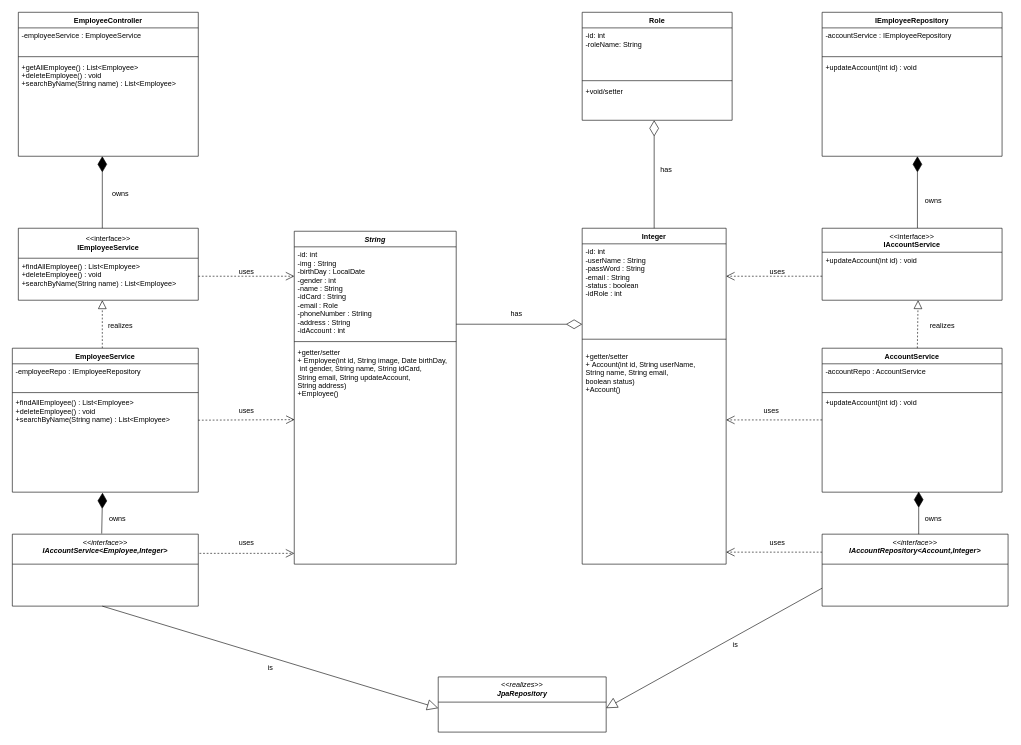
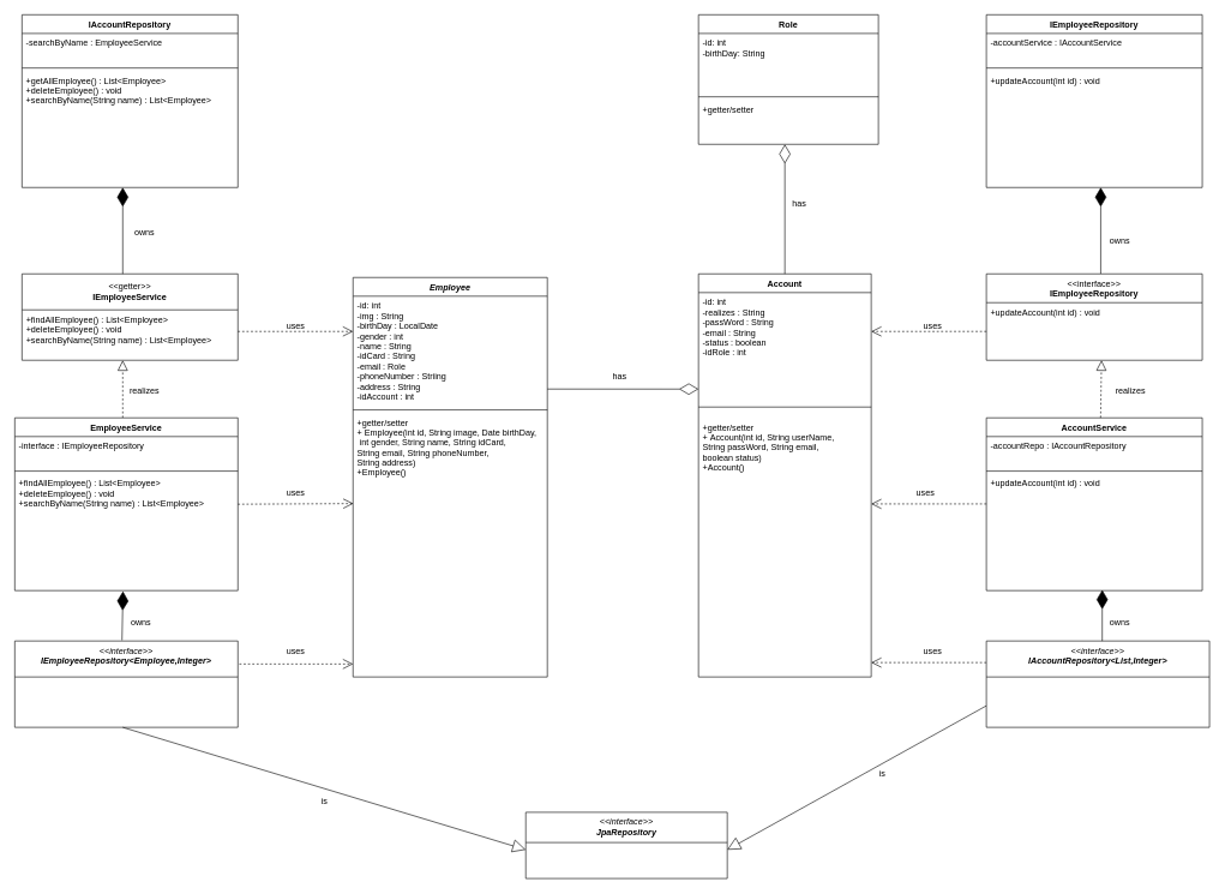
- <mxCell id="15" value="EmployeeController" style="swimlane;fontStyle=1;align=center;verticalAlign=top;childLayout=stackLayout;horizontal=1;startSize=26;horizontalStack=0;resizeParent=1;resizeLast=0;collapsible=1;marginBottom=0;rounded=0;shadow=0;strokeWidth=1;" vertex="1" parent="1"><mxGeometry x="30" y="20" width="300" height="240" as="geometry"><mxRectangle x="130" y="380" width="160" height="26" as="alternateBounds" /></mxGeometry></mxCell>
+ <mxCell id="15" value="IAccountRepository" style="swimlane;fontStyle=1;align=center;verticalAlign=top;childLayout=stackLayout;horizontal=1;startSize=26;horizontalStack=0;resizeParent=1;resizeLast=0;collapsible=1;marginBottom=0;rounded=0;shadow=0;strokeWidth=1;" vertex="1" parent="1"><mxGeometry x="30" y="20" width="300" height="240" as="geometry"><mxRectangle x="130" y="380" width="160" height="26" as="alternateBounds" /></mxGeometry></mxCell>
- <mxCell id="16" value="-employeeService : EmployeeService" style="text;align=left;verticalAlign=top;spacingLeft=4;spacingRight=4;overflow=hidden;rotatable=0;points=[[0,0.5],[1,0.5]];portConstraint=eastwest;" vertex="1" parent="15"><mxGeometry y="26" width="300" height="44" as="geometry" /></mxCell>
+ <mxCell id="16" value="-searchByName : EmployeeService" style="text;align=left;verticalAlign=top;spacingLeft=4;spacingRight=4;overflow=hidden;rotatable=0;points=[[0,0.5],[1,0.5]];portConstraint=eastwest;" vertex="1" parent="15"><mxGeometry y="26" width="300" height="44" as="geometry" /></mxCell>
- <mxCell id="12" value="-id: int&#10;-roleName: String" style="text;align=left;verticalAlign=top;spacingLeft=4;spacingRight=4;overflow=hidden;rotatable=0;points=[[0,0.5],[1,0.5]];portConstraint=eastwest;" vertex="1" parent="11"><mxGeometry y="26" width="250" height="84" as="geometry" /></mxCell>
+ <mxCell id="12" value="-id: int&#10;-birthDay: String" style="text;align=left;verticalAlign=top;spacingLeft=4;spacingRight=4;overflow=hidden;rotatable=0;points=[[0,0.5],[1,0.5]];portConstraint=eastwest;" vertex="1" parent="11"><mxGeometry y="26" width="250" height="84" as="geometry" /></mxCell>
- <mxCell id="20" value="-accountService : IEmployeeRepository" style="text;align=left;verticalAlign=top;spacingLeft=4;spacingRight=4;overflow=hidden;rotatable=0;points=[[0,0.5],[1,0.5]];portConstraint=eastwest;" vertex="1" parent="19"><mxGeometry y="26" width="300" height="44" as="geometry" /></mxCell>
+ <mxCell id="20" value="-accountService : IAccountService" style="text;align=left;verticalAlign=top;spacingLeft=4;spacingRight=4;overflow=hidden;rotatable=0;points=[[0,0.5],[1,0.5]];portConstraint=eastwest;" vertex="1" parent="19"><mxGeometry y="26" width="300" height="44" as="geometry" /></mxCell>
- <mxCell id="14" value="+void/setter" style="text;align=left;verticalAlign=top;spacingLeft=4;spacingRight=4;overflow=hidden;rotatable=0;points=[[0,0.5],[1,0.5]];portConstraint=eastwest;" vertex="1" parent="11"><mxGeometry y="118" width="250" height="26" as="geometry" /></mxCell>
+ <mxCell id="14" value="+getter/setter" style="text;align=left;verticalAlign=top;spacingLeft=4;spacingRight=4;overflow=hidden;rotatable=0;points=[[0,0.5],[1,0.5]];portConstraint=eastwest;" vertex="1" parent="11"><mxGeometry y="118" width="250" height="26" as="geometry" /></mxCell>
- <mxCell id="6" value="Integer" style="swimlane;fontStyle=1;align=center;verticalAlign=top;childLayout=stackLayout;horizontal=1;startSize=26;horizontalStack=0;resizeParent=1;resizeLast=0;collapsible=1;marginBottom=0;rounded=0;shadow=0;strokeWidth=1;" vertex="1" parent="1"><mxGeometry x="970" y="380" width="240" height="560" as="geometry"><mxRectangle x="550" y="140" width="160" height="26" as="alternateBounds" /></mxGeometry></mxCell>
+ <mxCell id="6" value="Account" style="swimlane;fontStyle=1;align=center;verticalAlign=top;childLayout=stackLayout;horizontal=1;startSize=26;horizontalStack=0;resizeParent=1;resizeLast=0;collapsible=1;marginBottom=0;rounded=0;shadow=0;strokeWidth=1;" vertex="1" parent="1"><mxGeometry x="970" y="380" width="240" height="560" as="geometry"><mxRectangle x="550" y="140" width="160" height="26" as="alternateBounds" /></mxGeometry></mxCell>
- <mxCell id="2" value="String" style="swimlane;fontStyle=3;align=center;verticalAlign=top;childLayout=stackLayout;horizontal=1;startSize=26;horizontalStack=0;resizeParent=1;resizeLast=0;collapsible=1;marginBottom=0;rounded=0;shadow=0;strokeWidth=1;" vertex="1" parent="1"><mxGeometry x="490" y="385" width="270" height="555" as="geometry"><mxRectangle x="220" y="40" width="160" height="26" as="alternateBounds" /></mxGeometry></mxCell>
+ <mxCell id="2" value="Employee" style="swimlane;fontStyle=3;align=center;verticalAlign=top;childLayout=stackLayout;horizontal=1;startSize=26;horizontalStack=0;resizeParent=1;resizeLast=0;collapsible=1;marginBottom=0;rounded=0;shadow=0;strokeWidth=1;" vertex="1" parent="1"><mxGeometry x="490" y="385" width="270" height="555" as="geometry"><mxRectangle x="220" y="40" width="160" height="26" as="alternateBounds" /></mxGeometry></mxCell>
- <mxCell id="61" value="&lt;span style=&quot;font-weight: 400; text-wrap: nowrap;&quot;&gt;&amp;lt;&amp;lt;interface&amp;gt;&amp;gt;&lt;/span&gt;&lt;br style=&quot;font-weight: 400; text-wrap: nowrap; padding: 0px; margin: 0px;&quot;&gt;&lt;b style=&quot;text-wrap: nowrap;&quot;&gt;IAccountService&lt;/b&gt;" style="swimlane;fontStyle=1;align=center;verticalAlign=top;childLayout=stackLayout;horizontal=1;startSize=40;horizontalStack=0;resizeParent=1;resizeParentMax=0;resizeLast=0;collapsible=1;marginBottom=0;whiteSpace=wrap;html=1;" vertex="1" parent="1"><mxGeometry x="1370" y="380" width="300" height="120" as="geometry" /></mxCell>
+ <mxCell id="61" value="&lt;span style=&quot;font-weight: 400; text-wrap: nowrap;&quot;&gt;&amp;lt;&amp;lt;interface&amp;gt;&amp;gt;&lt;/span&gt;&lt;br style=&quot;font-weight: 400; text-wrap: nowrap; padding: 0px; margin: 0px;&quot;&gt;&lt;b style=&quot;text-wrap: nowrap;&quot;&gt;IEmployeeRepository&lt;/b&gt;" style="swimlane;fontStyle=1;align=center;verticalAlign=top;childLayout=stackLayout;horizontal=1;startSize=40;horizontalStack=0;resizeParent=1;resizeParentMax=0;resizeLast=0;collapsible=1;marginBottom=0;whiteSpace=wrap;html=1;" vertex="1" parent="1"><mxGeometry x="1370" y="380" width="300" height="120" as="geometry" /></mxCell>
- <mxCell id="66" value="&lt;span style=&quot;text-wrap: nowrap;&quot;&gt;&amp;lt;&amp;lt;interface&amp;gt;&amp;gt;&lt;/span&gt;&lt;br style=&quot;text-wrap: nowrap; padding: 0px; margin: 0px; font-weight: 700;&quot;&gt;&lt;span style=&quot;text-wrap: nowrap; font-weight: 700;&quot;&gt;IEmployeeService&lt;/span&gt;" style="swimlane;fontStyle=0;childLayout=stackLayout;horizontal=1;startSize=50;fillColor=none;horizontalStack=0;resizeParent=1;resizeParentMax=0;resizeLast=0;collapsible=1;marginBottom=0;whiteSpace=wrap;html=1;" vertex="1" parent="1"><mxGeometry x="30" y="380" width="300" height="120" as="geometry" /></mxCell>
+ <mxCell id="66" value="&lt;span style=&quot;text-wrap: nowrap;&quot;&gt;&amp;lt;&amp;lt;getter&amp;gt;&amp;gt;&lt;/span&gt;&lt;br style=&quot;text-wrap: nowrap; padding: 0px; margin: 0px; font-weight: 700;&quot;&gt;&lt;span style=&quot;text-wrap: nowrap; font-weight: 700;&quot;&gt;IEmployeeService&lt;/span&gt;" style="swimlane;fontStyle=0;childLayout=stackLayout;horizontal=1;startSize=50;fillColor=none;horizontalStack=0;resizeParent=1;resizeParentMax=0;resizeLast=0;collapsible=1;marginBottom=0;whiteSpace=wrap;html=1;" vertex="1" parent="1"><mxGeometry x="30" y="380" width="300" height="120" as="geometry" /></mxCell>
- <mxCell id="8" value="-id: int&#10;-userName : String&#10;-passWord : String&#10;-email : String&#10;-status : boolean&#10;-idRole : int&#10;" style="text;align=left;verticalAlign=top;spacingLeft=4;spacingRight=4;overflow=hidden;rotatable=0;points=[[0,0.5],[1,0.5]];portConstraint=eastwest;" vertex="1" parent="6"><mxGeometry y="26" width="240" height="144" as="geometry" /></mxCell>
+ <mxCell id="8" value="-id: int&#10;-realizes : String&#10;-passWord : String&#10;-email : String&#10;-status : boolean&#10;-idRole : int&#10;" style="text;align=left;verticalAlign=top;spacingLeft=4;spacingRight=4;overflow=hidden;rotatable=0;points=[[0,0.5],[1,0.5]];portConstraint=eastwest;" vertex="1" parent="6"><mxGeometry y="26" width="240" height="144" as="geometry" /></mxCell>
- <mxCell id="5" value="+getter/setter&#10;+ Employee(int id, String image, Date birthDay,&#10; int gender, String name, String idCard, &#10;String email, String updateAccount, &#10;String address)&#10;+Employee()" style="text;align=left;verticalAlign=top;spacingLeft=4;spacingRight=4;overflow=hidden;rotatable=0;points=[[0,0.5],[1,0.5]];portConstraint=eastwest;" vertex="1" parent="2"><mxGeometry y="188" width="270" height="292" as="geometry" /></mxCell>
+ <mxCell id="5" value="+getter/setter&#10;+ Employee(int id, String image, Date birthDay,&#10; int gender, String name, String idCard, &#10;String email, String phoneNumber, &#10;String address)&#10;+Employee()" style="text;align=left;verticalAlign=top;spacingLeft=4;spacingRight=4;overflow=hidden;rotatable=0;points=[[0,0.5],[1,0.5]];portConstraint=eastwest;" vertex="1" parent="2"><mxGeometry y="188" width="270" height="292" as="geometry" /></mxCell>
- <mxCell id="10" value="+getter/setter&#10;+ Account(int id, String userName, &#10;String name, String email, &#10;boolean status) &#10;+Account()&#10;" style="text;align=left;verticalAlign=top;spacingLeft=4;spacingRight=4;overflow=hidden;rotatable=0;points=[[0,0.5],[1,0.5]];portConstraint=eastwest;" vertex="1" parent="6"><mxGeometry y="200" width="240" height="250" as="geometry" /></mxCell>
+ <mxCell id="10" value="+getter/setter&#10;+ Account(int id, String userName, &#10;String passWord, String email, &#10;boolean status) &#10;+Account()&#10;" style="text;align=left;verticalAlign=top;spacingLeft=4;spacingRight=4;overflow=hidden;rotatable=0;points=[[0,0.5],[1,0.5]];portConstraint=eastwest;" vertex="1" parent="6"><mxGeometry y="200" width="240" height="250" as="geometry" /></mxCell>
- <mxCell id="56" value="-employeeRepo : IEmployeeRepository" style="text;align=left;verticalAlign=top;spacingLeft=4;spacingRight=4;overflow=hidden;rotatable=0;points=[[0,0.5],[1,0.5]];portConstraint=eastwest;" vertex="1" parent="55"><mxGeometry y="26" width="310" height="44" as="geometry" /></mxCell>
+ <mxCell id="56" value="-interface : IEmployeeRepository" style="text;align=left;verticalAlign=top;spacingLeft=4;spacingRight=4;overflow=hidden;rotatable=0;points=[[0,0.5],[1,0.5]];portConstraint=eastwest;" vertex="1" parent="55"><mxGeometry y="26" width="310" height="44" as="geometry" /></mxCell>
- <mxCell id="24" value="-accountRepo : AccountService" style="text;align=left;verticalAlign=top;spacingLeft=4;spacingRight=4;overflow=hidden;rotatable=0;points=[[0,0.5],[1,0.5]];portConstraint=eastwest;" vertex="1" parent="23"><mxGeometry y="26" width="300" height="44" as="geometry" /></mxCell>
+ <mxCell id="24" value="-accountRepo : IAccountRepository" style="text;align=left;verticalAlign=top;spacingLeft=4;spacingRight=4;overflow=hidden;rotatable=0;points=[[0,0.5],[1,0.5]];portConstraint=eastwest;" vertex="1" parent="23"><mxGeometry y="26" width="300" height="44" as="geometry" /></mxCell>
- <mxCell id="59" value="&lt;span style=&quot;font-weight: 400; text-wrap: nowrap; font-style: italic;&quot;&gt;&amp;lt;&amp;lt;interface&amp;gt;&amp;gt;&lt;/span&gt;&lt;br style=&quot;text-wrap: nowrap; padding: 0px; margin: 0px; font-style: italic;&quot;&gt;&lt;span style=&quot;text-wrap: nowrap; font-style: italic;&quot;&gt;IAccountService&amp;lt;Employee,Integer&amp;gt;&lt;/span&gt;" style="swimlane;fontStyle=1;align=center;verticalAlign=top;childLayout=stackLayout;horizontal=1;startSize=50;horizontalStack=0;resizeParent=1;resizeParentMax=0;resizeLast=0;collapsible=1;marginBottom=0;whiteSpace=wrap;html=1;" vertex="1" parent="1"><mxGeometry x="20" y="890" width="310" height="120" as="geometry" /></mxCell>
+ <mxCell id="59" value="&lt;span style=&quot;font-weight: 400; text-wrap: nowrap; font-style: italic;&quot;&gt;&amp;lt;&amp;lt;interface&amp;gt;&amp;gt;&lt;/span&gt;&lt;br style=&quot;text-wrap: nowrap; padding: 0px; margin: 0px; font-style: italic;&quot;&gt;&lt;span style=&quot;text-wrap: nowrap; font-style: italic;&quot;&gt;IEmployeeRepository&amp;lt;Employee,Integer&amp;gt;&lt;/span&gt;" style="swimlane;fontStyle=1;align=center;verticalAlign=top;childLayout=stackLayout;horizontal=1;startSize=50;horizontalStack=0;resizeParent=1;resizeParentMax=0;resizeLast=0;collapsible=1;marginBottom=0;whiteSpace=wrap;html=1;" vertex="1" parent="1"><mxGeometry x="20" y="890" width="310" height="120" as="geometry" /></mxCell>
- <mxCell id="63" value="&lt;span style=&quot;font-weight: 400; text-wrap: nowrap; font-style: italic;&quot;&gt;&amp;lt;&amp;lt;interface&amp;gt;&amp;gt;&lt;/span&gt;&lt;br style=&quot;font-weight: 400; text-wrap: nowrap; padding: 0px; margin: 0px; font-style: italic;&quot;&gt;&lt;span style=&quot;text-wrap: nowrap; font-style: italic;&quot;&gt;IAccountRepository&amp;lt;Account,Integer&amp;gt;&lt;/span&gt;" style="swimlane;fontStyle=1;align=center;verticalAlign=top;childLayout=stackLayout;horizontal=1;startSize=50;horizontalStack=0;resizeParent=1;resizeParentMax=0;resizeLast=0;collapsible=1;marginBottom=0;whiteSpace=wrap;html=1;" vertex="1" parent="1"><mxGeometry x="1370" y="890" width="310" height="120" as="geometry" /></mxCell>
+ <mxCell id="63" value="&lt;span style=&quot;font-weight: 400; text-wrap: nowrap; font-style: italic;&quot;&gt;&amp;lt;&amp;lt;interface&amp;gt;&amp;gt;&lt;/span&gt;&lt;br style=&quot;font-weight: 400; text-wrap: nowrap; padding: 0px; margin: 0px; font-style: italic;&quot;&gt;&lt;span style=&quot;text-wrap: nowrap; font-style: italic;&quot;&gt;IAccountRepository&amp;lt;List,Integer&amp;gt;&lt;/span&gt;" style="swimlane;fontStyle=1;align=center;verticalAlign=top;childLayout=stackLayout;horizontal=1;startSize=50;horizontalStack=0;resizeParent=1;resizeParentMax=0;resizeLast=0;collapsible=1;marginBottom=0;whiteSpace=wrap;html=1;" vertex="1" parent="1"><mxGeometry x="1370" y="890" width="310" height="120" as="geometry" /></mxCell>
- <mxCell id="68" value="&lt;span style=&quot;text-wrap: nowrap; font-style: italic;&quot;&gt;&amp;lt;&amp;lt;realizes&amp;gt;&amp;gt;&lt;/span&gt;&lt;br style=&quot;text-wrap: nowrap; padding: 0px; margin: 0px; font-style: italic; font-weight: 700;&quot;&gt;&lt;span style=&quot;text-wrap: nowrap; font-style: italic; font-weight: 700;&quot;&gt;JpaRepository&lt;/span&gt;" style="swimlane;fontStyle=0;childLayout=stackLayout;horizontal=1;startSize=42;fillColor=none;horizontalStack=0;resizeParent=1;resizeParentMax=0;resizeLast=0;collapsible=1;marginBottom=0;whiteSpace=wrap;html=1;" vertex="1" parent="1"><mxGeometry x="730" y="1128" width="280" height="92" as="geometry" /></mxCell>
+ <mxCell id="68" value="&lt;span style=&quot;text-wrap: nowrap; font-style: italic;&quot;&gt;&amp;lt;&amp;lt;interface&amp;gt;&amp;gt;&lt;/span&gt;&lt;br style=&quot;text-wrap: nowrap; padding: 0px; margin: 0px; font-style: italic; font-weight: 700;&quot;&gt;&lt;span style=&quot;text-wrap: nowrap; font-style: italic; font-weight: 700;&quot;&gt;JpaRepository&lt;/span&gt;" style="swimlane;fontStyle=0;childLayout=stackLayout;horizontal=1;startSize=42;fillColor=none;horizontalStack=0;resizeParent=1;resizeParentMax=0;resizeLast=0;collapsible=1;marginBottom=0;whiteSpace=wrap;html=1;" vertex="1" parent="1"><mxGeometry x="730" y="1128" width="280" height="92" as="geometry" /></mxCell>
